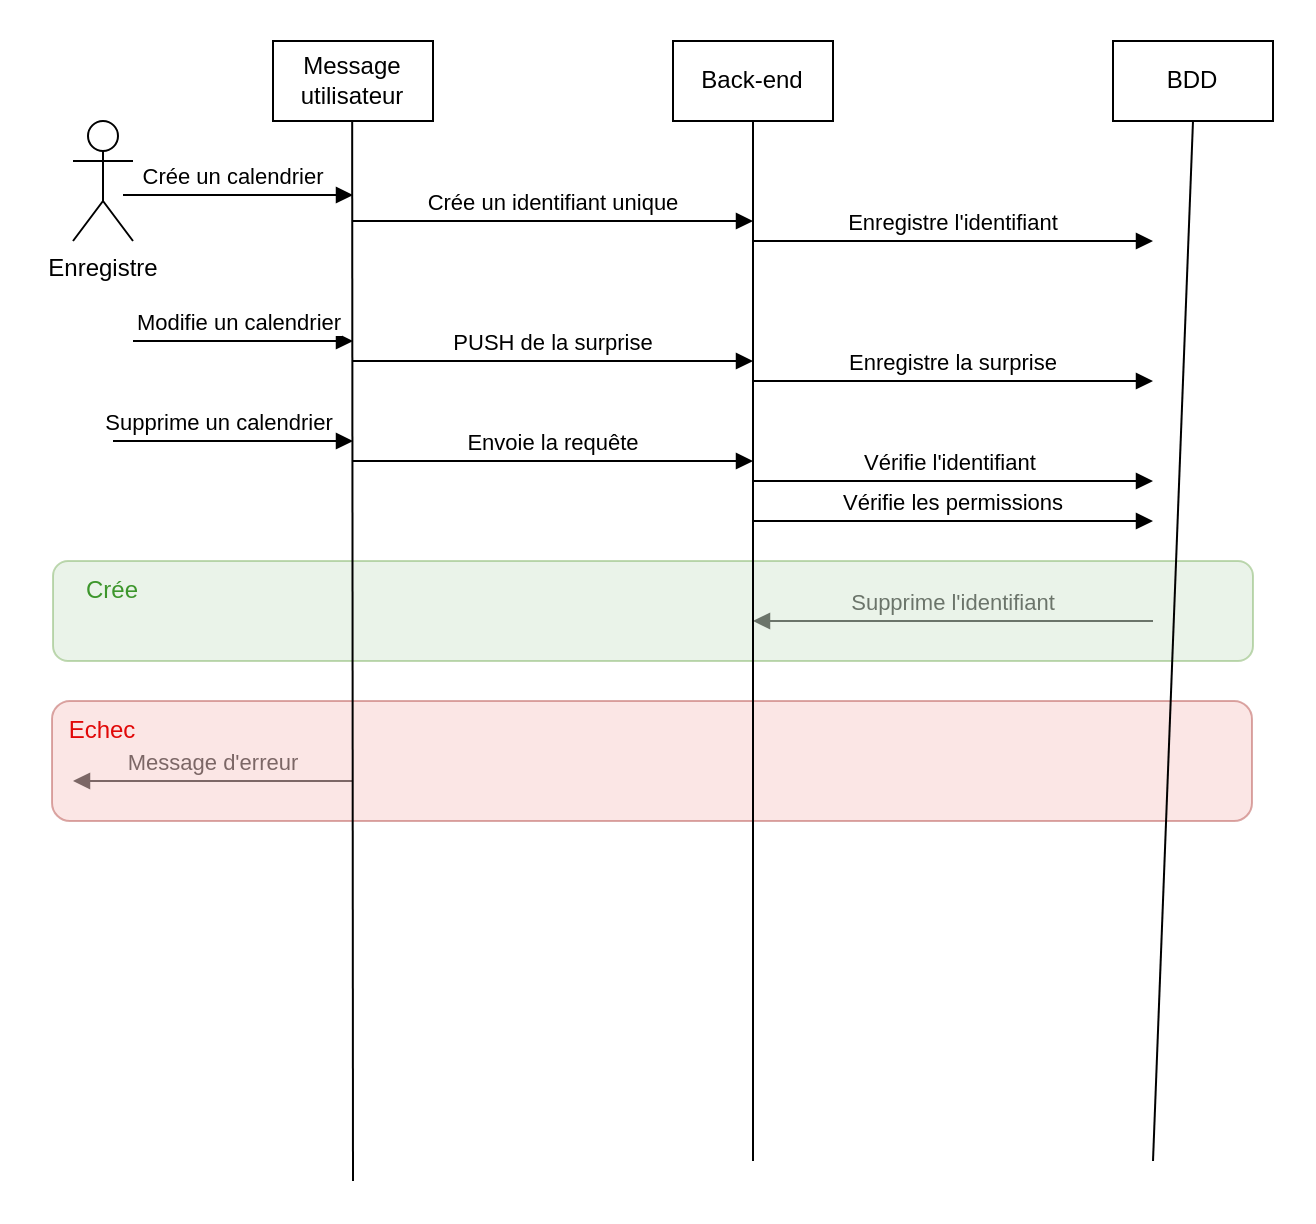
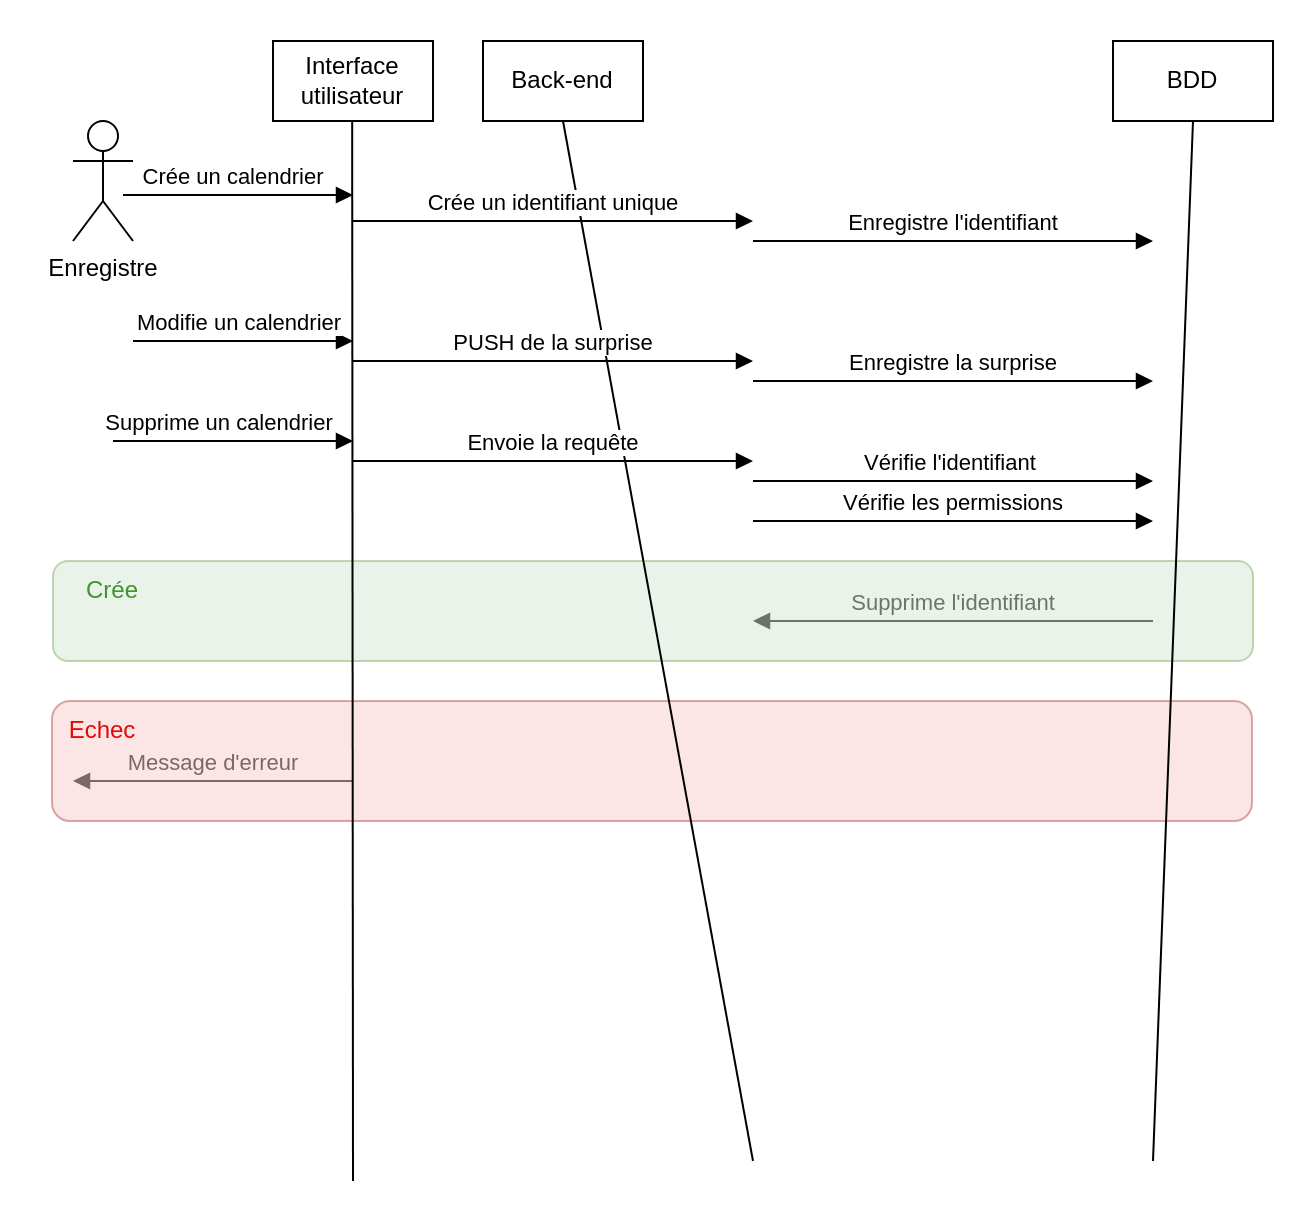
- <mxCell id="9" value="Message utilisateur" style="rounded=0;whiteSpace=wrap;html=1;" parent="1" vertex="1"><mxGeometry x="136" y="20" width="80" height="40" as="geometry" /></mxCell>
+ <mxCell id="9" value="Interface utilisateur" style="rounded=0;whiteSpace=wrap;html=1;" parent="1" vertex="1"><mxGeometry x="136" y="20" width="80" height="40" as="geometry" /></mxCell>
- <mxCell id="10" value="Back-end" style="rounded=0;whiteSpace=wrap;html=1;" parent="1" vertex="1"><mxGeometry x="336" y="20" width="80" height="40" as="geometry" /></mxCell>
+ <mxCell id="10" value="Back-end" style="rounded=0;whiteSpace=wrap;html=1;" parent="1" vertex="1"><mxGeometry x="241" y="20" width="80" height="40" as="geometry" /></mxCell>
